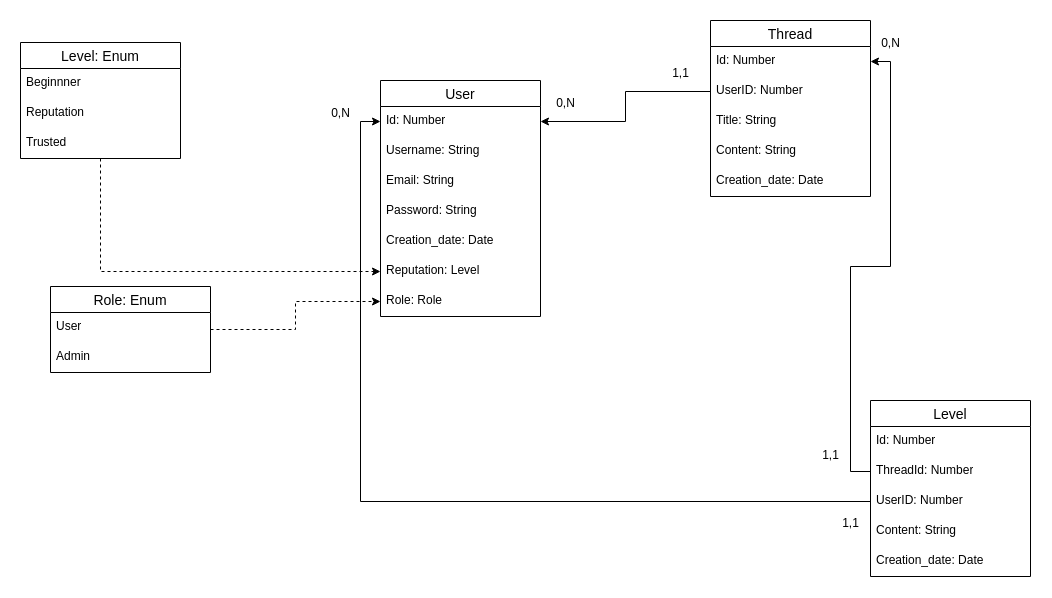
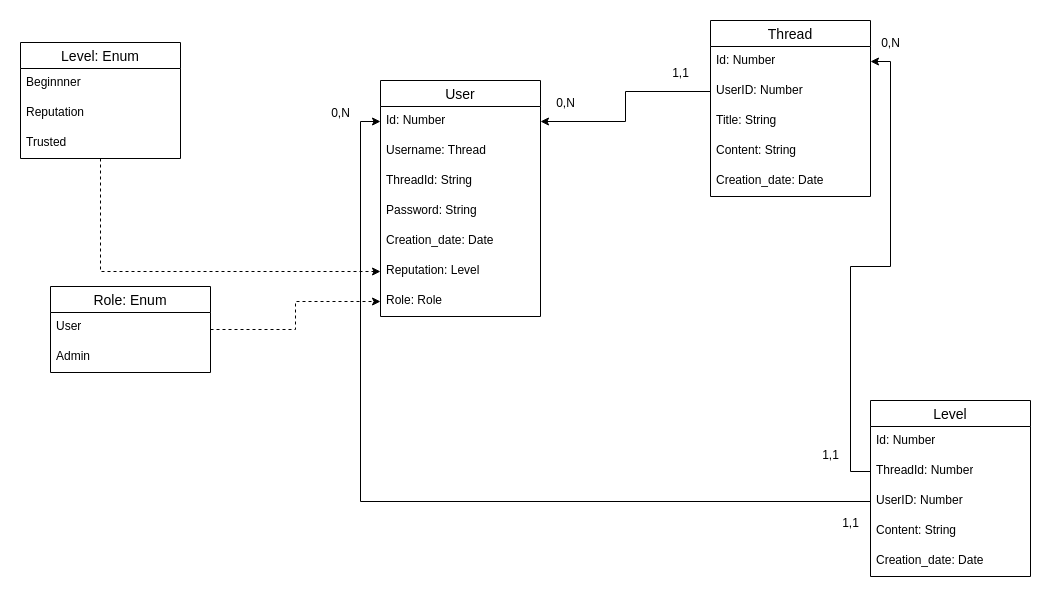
- <mxCell id="4" value="Username: String" style="text;strokeColor=none;fillColor=none;spacingLeft=4;spacingRight=4;overflow=hidden;rotatable=0;points=[[0,0.5],[1,0.5]];portConstraint=eastwest;fontSize=12;whiteSpace=wrap;html=1;" vertex="1" parent="2"><mxGeometry y="56" width="160" height="30" as="geometry" /></mxCell>
+ <mxCell id="4" value="Username: Thread" style="text;strokeColor=none;fillColor=none;spacingLeft=4;spacingRight=4;overflow=hidden;rotatable=0;points=[[0,0.5],[1,0.5]];portConstraint=eastwest;fontSize=12;whiteSpace=wrap;html=1;" vertex="1" parent="2"><mxGeometry y="56" width="160" height="30" as="geometry" /></mxCell>
- <mxCell id="5" value="Email: String" style="text;strokeColor=none;fillColor=none;spacingLeft=4;spacingRight=4;overflow=hidden;rotatable=0;points=[[0,0.5],[1,0.5]];portConstraint=eastwest;fontSize=12;whiteSpace=wrap;html=1;" vertex="1" parent="2"><mxGeometry y="86" width="160" height="30" as="geometry" /></mxCell>
+ <mxCell id="5" value="ThreadId: String" style="text;strokeColor=none;fillColor=none;spacingLeft=4;spacingRight=4;overflow=hidden;rotatable=0;points=[[0,0.5],[1,0.5]];portConstraint=eastwest;fontSize=12;whiteSpace=wrap;html=1;" vertex="1" parent="2"><mxGeometry y="86" width="160" height="30" as="geometry" /></mxCell>
